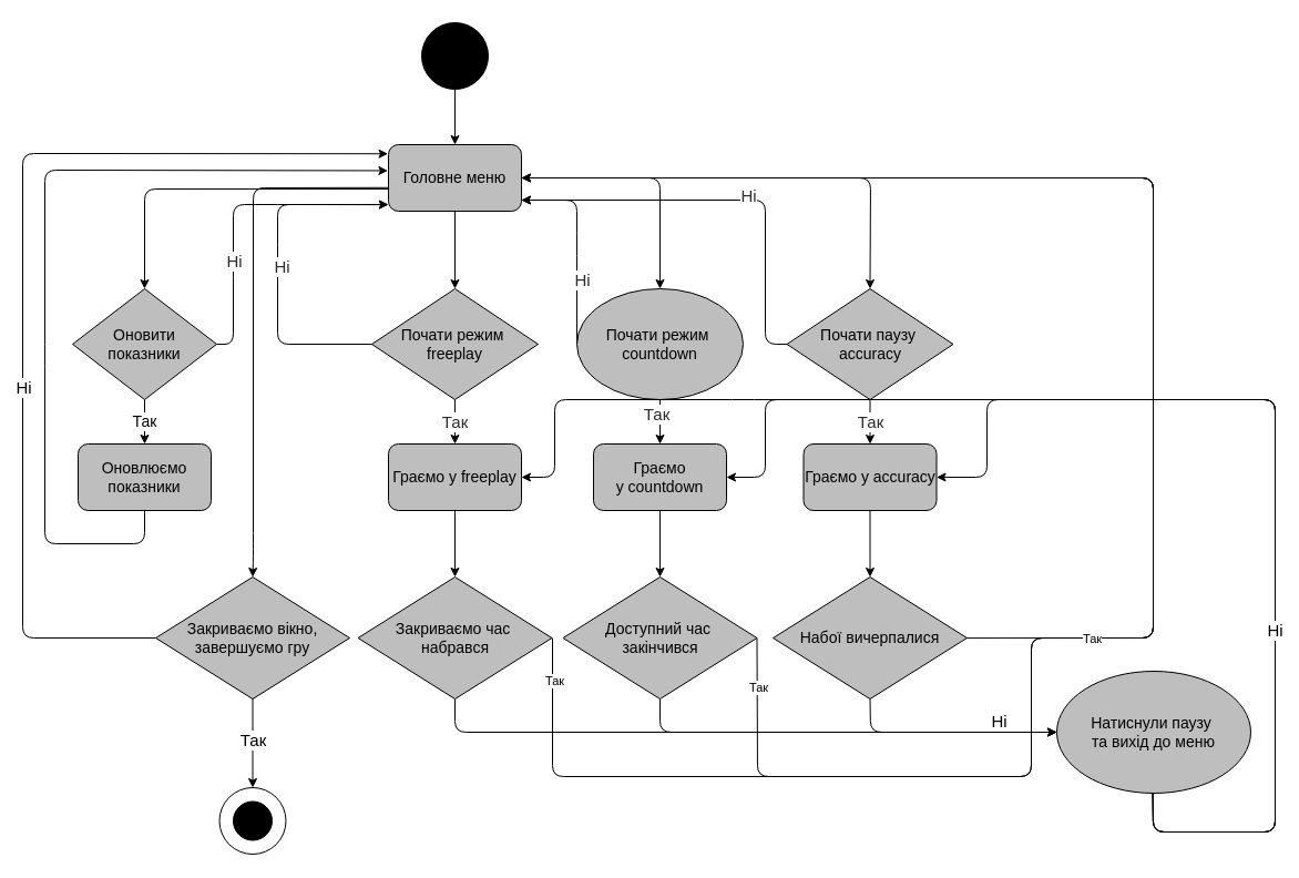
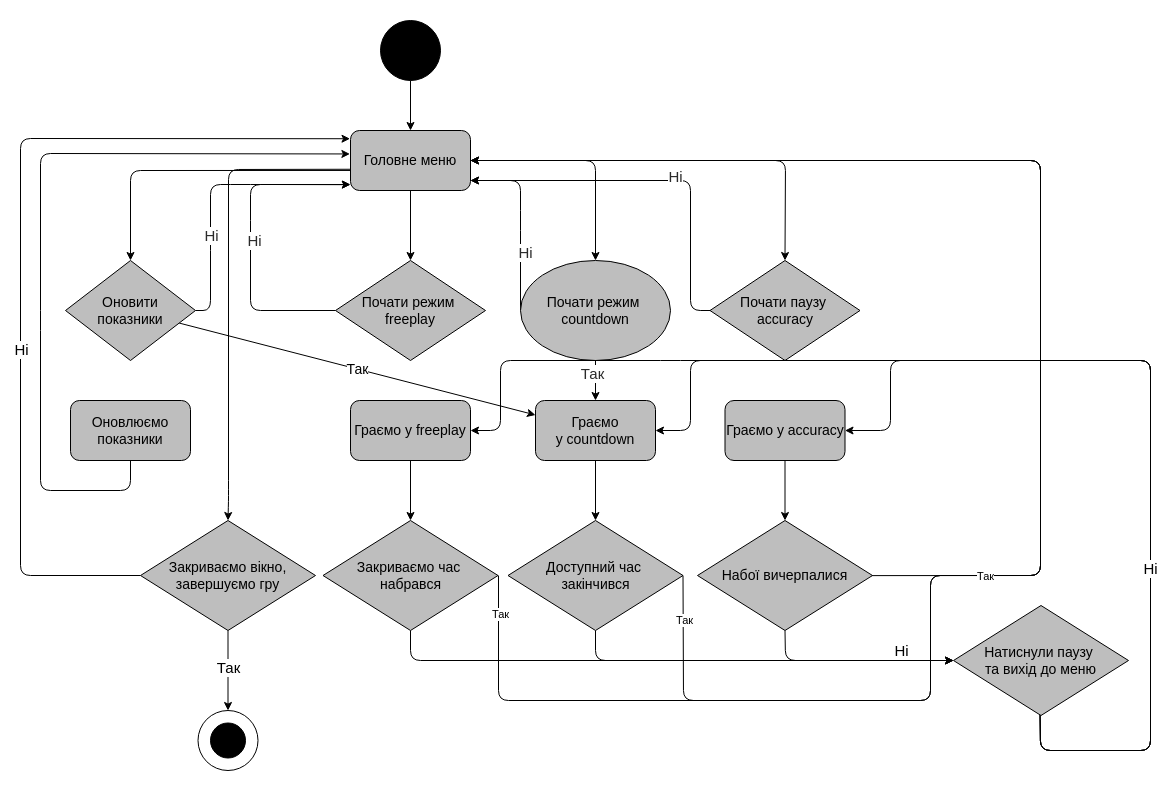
- <mxCell id="12" value="&lt;span style=&quot;background-color: rgb(255, 255, 255);&quot;&gt;Так&lt;/span&gt;" style="edgeStyle=none;html=1;entryX=0.5;entryY=0;entryDx=0;entryDy=0;strokeColor=#000000;fontSize=14;fontColor=#000000;" parent="1" source="13" target="9" edge="1"><mxGeometry relative="1" as="geometry" /></mxCell>
+ <mxCell id="12" value="&lt;span style=&quot;background-color: rgb(255, 255, 255);&quot;&gt;Так&lt;/span&gt;" style="edgeStyle=none;html=1;strokeColor=#000000;fontSize=14;fontColor=#000000;" parent="1" source="13" target="27" edge="1"><mxGeometry relative="1" as="geometry" /></mxCell>
- <mxCell id="15" value="Так" style="edgeStyle=none;html=1;exitX=0.5;exitY=1;exitDx=0;exitDy=0;entryX=0.5;entryY=0;entryDx=0;entryDy=0;labelBackgroundColor=#FFFFFF;strokeColor=#000000;fontSize=15;fontColor=#2b2b2b;" parent="1" source="18" target="20" edge="1"><mxGeometry relative="1" as="geometry" /></mxCell>
- <mxCell id="28" value="Так" style="edgeStyle=none;html=1;exitX=0.5;exitY=1;exitDx=0;exitDy=0;entryX=0.5;entryY=0;entryDx=0;entryDy=0;labelBackgroundColor=#FFFFFF;strokeColor=#000000;fontSize=15;fontColor=#2b2b2b;" parent="1" source="31" target="33" edge="1"><mxGeometry relative="1" as="geometry" /></mxCell>
- <mxCell id="47" value="Натиснули паузу&amp;nbsp;&lt;br&gt;та вихід до меню" style="ellipse;whiteSpace=wrap;html=1;fontSize=14;fontColor=#000000;fillColor=#bebebe;" parent="1" vertex="1"><mxGeometry x="953" y="605" width="175" height="110" as="geometry" /></mxCell>
+ <mxCell id="47" value="Натиснули паузу&amp;nbsp;&lt;br&gt;та вихід до меню" style="rhombus;whiteSpace=wrap;html=1;fontSize=14;fontColor=#000000;fillColor=#bebebe;" parent="1" vertex="1"><mxGeometry x="953" y="605" width="175" height="110" as="geometry" /></mxCell>
